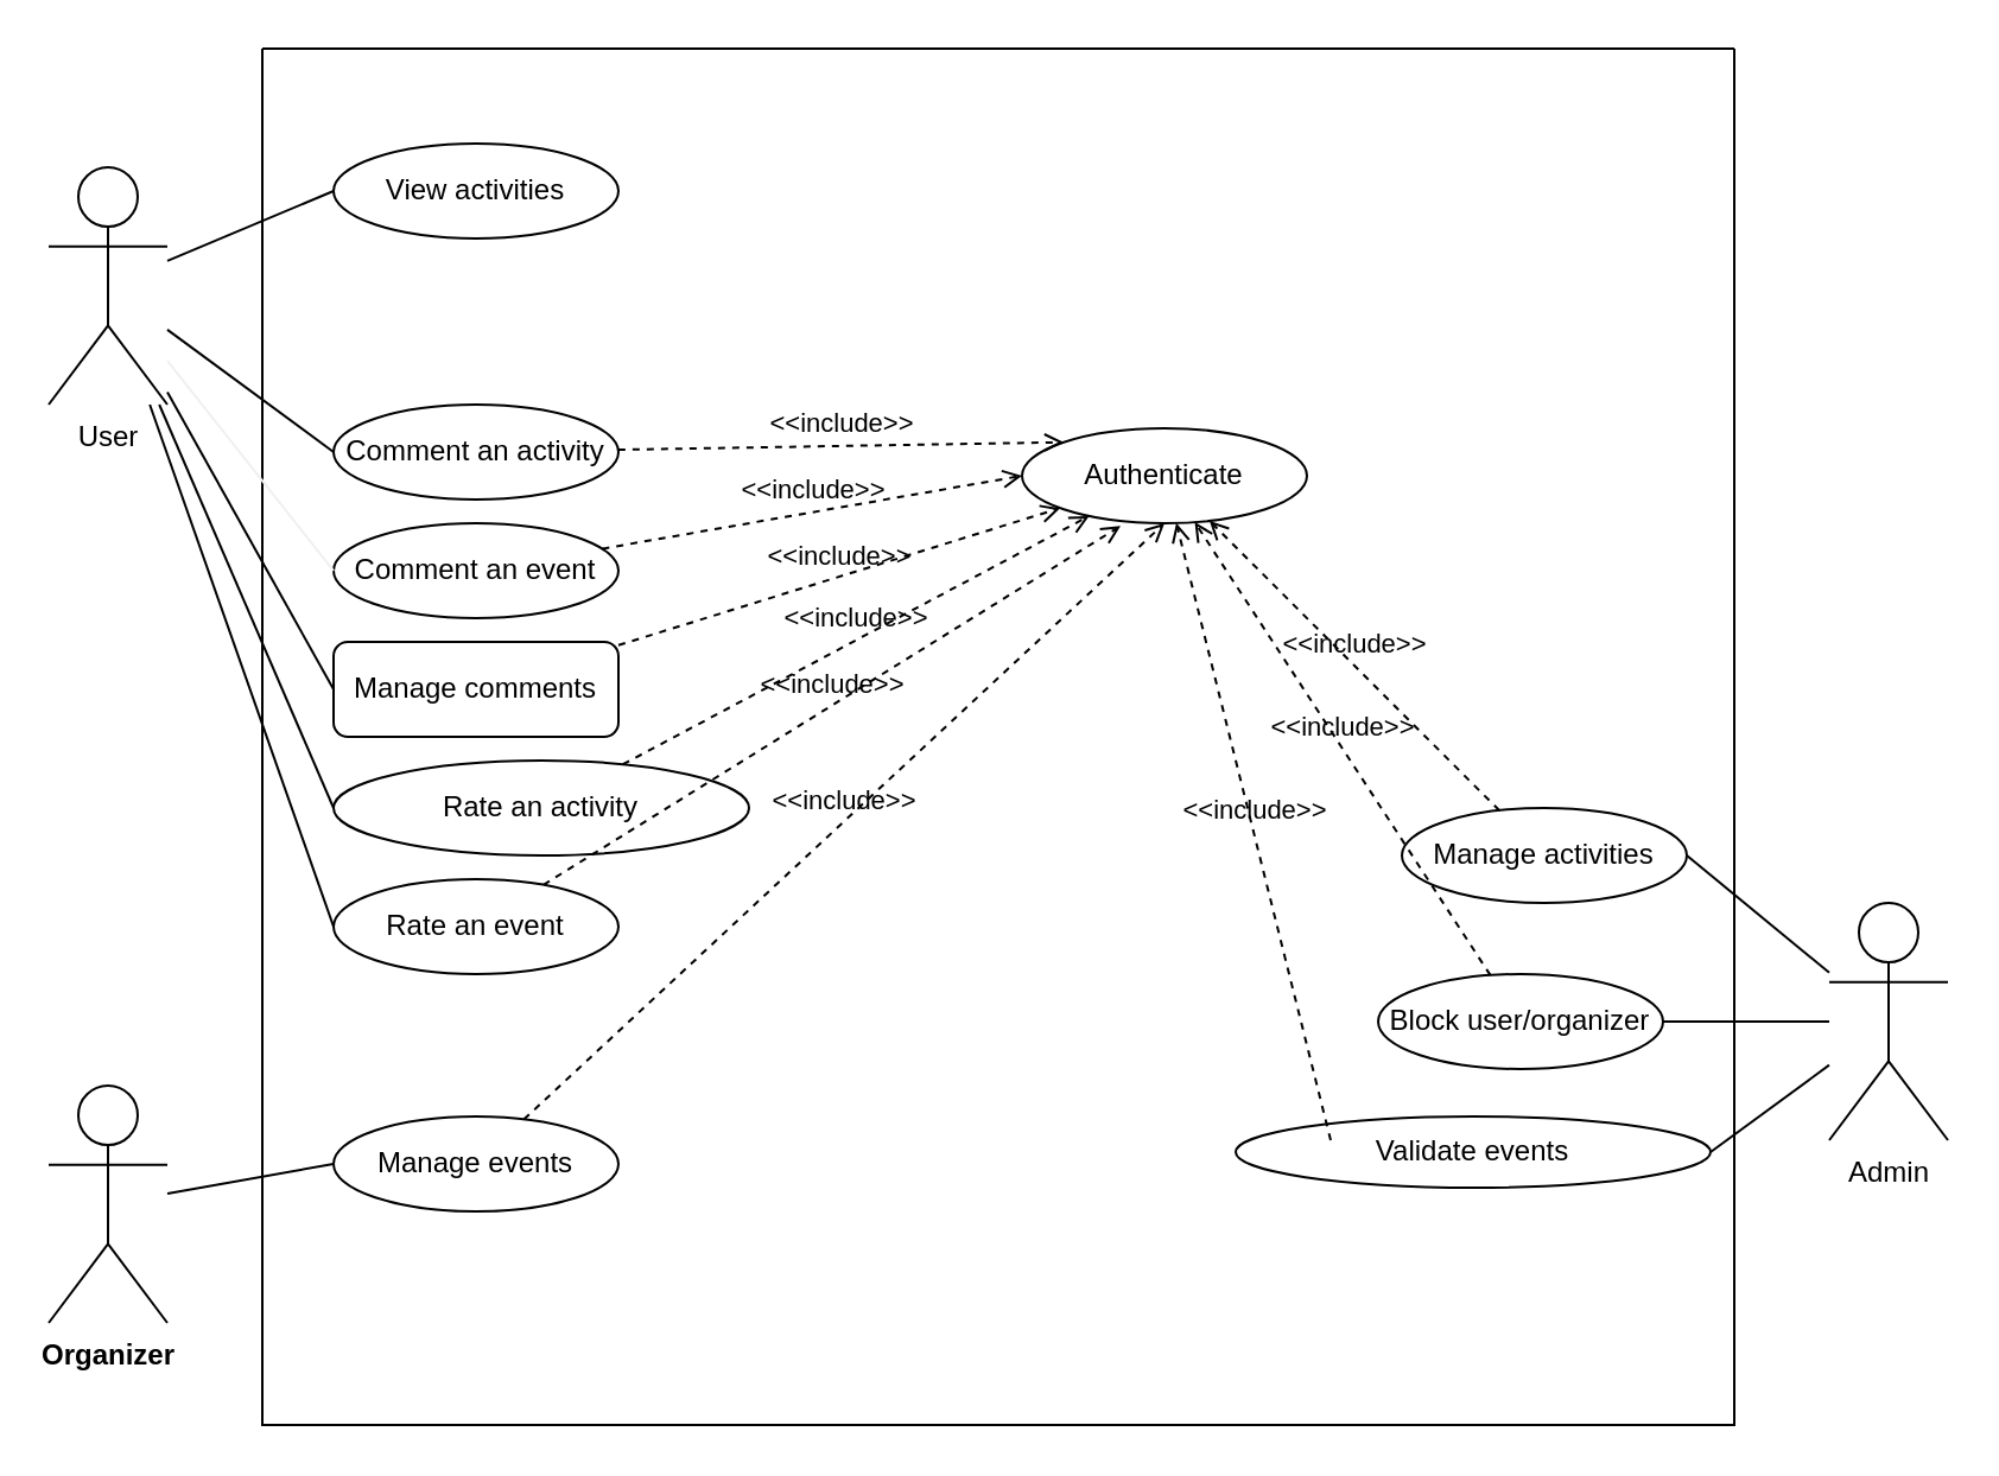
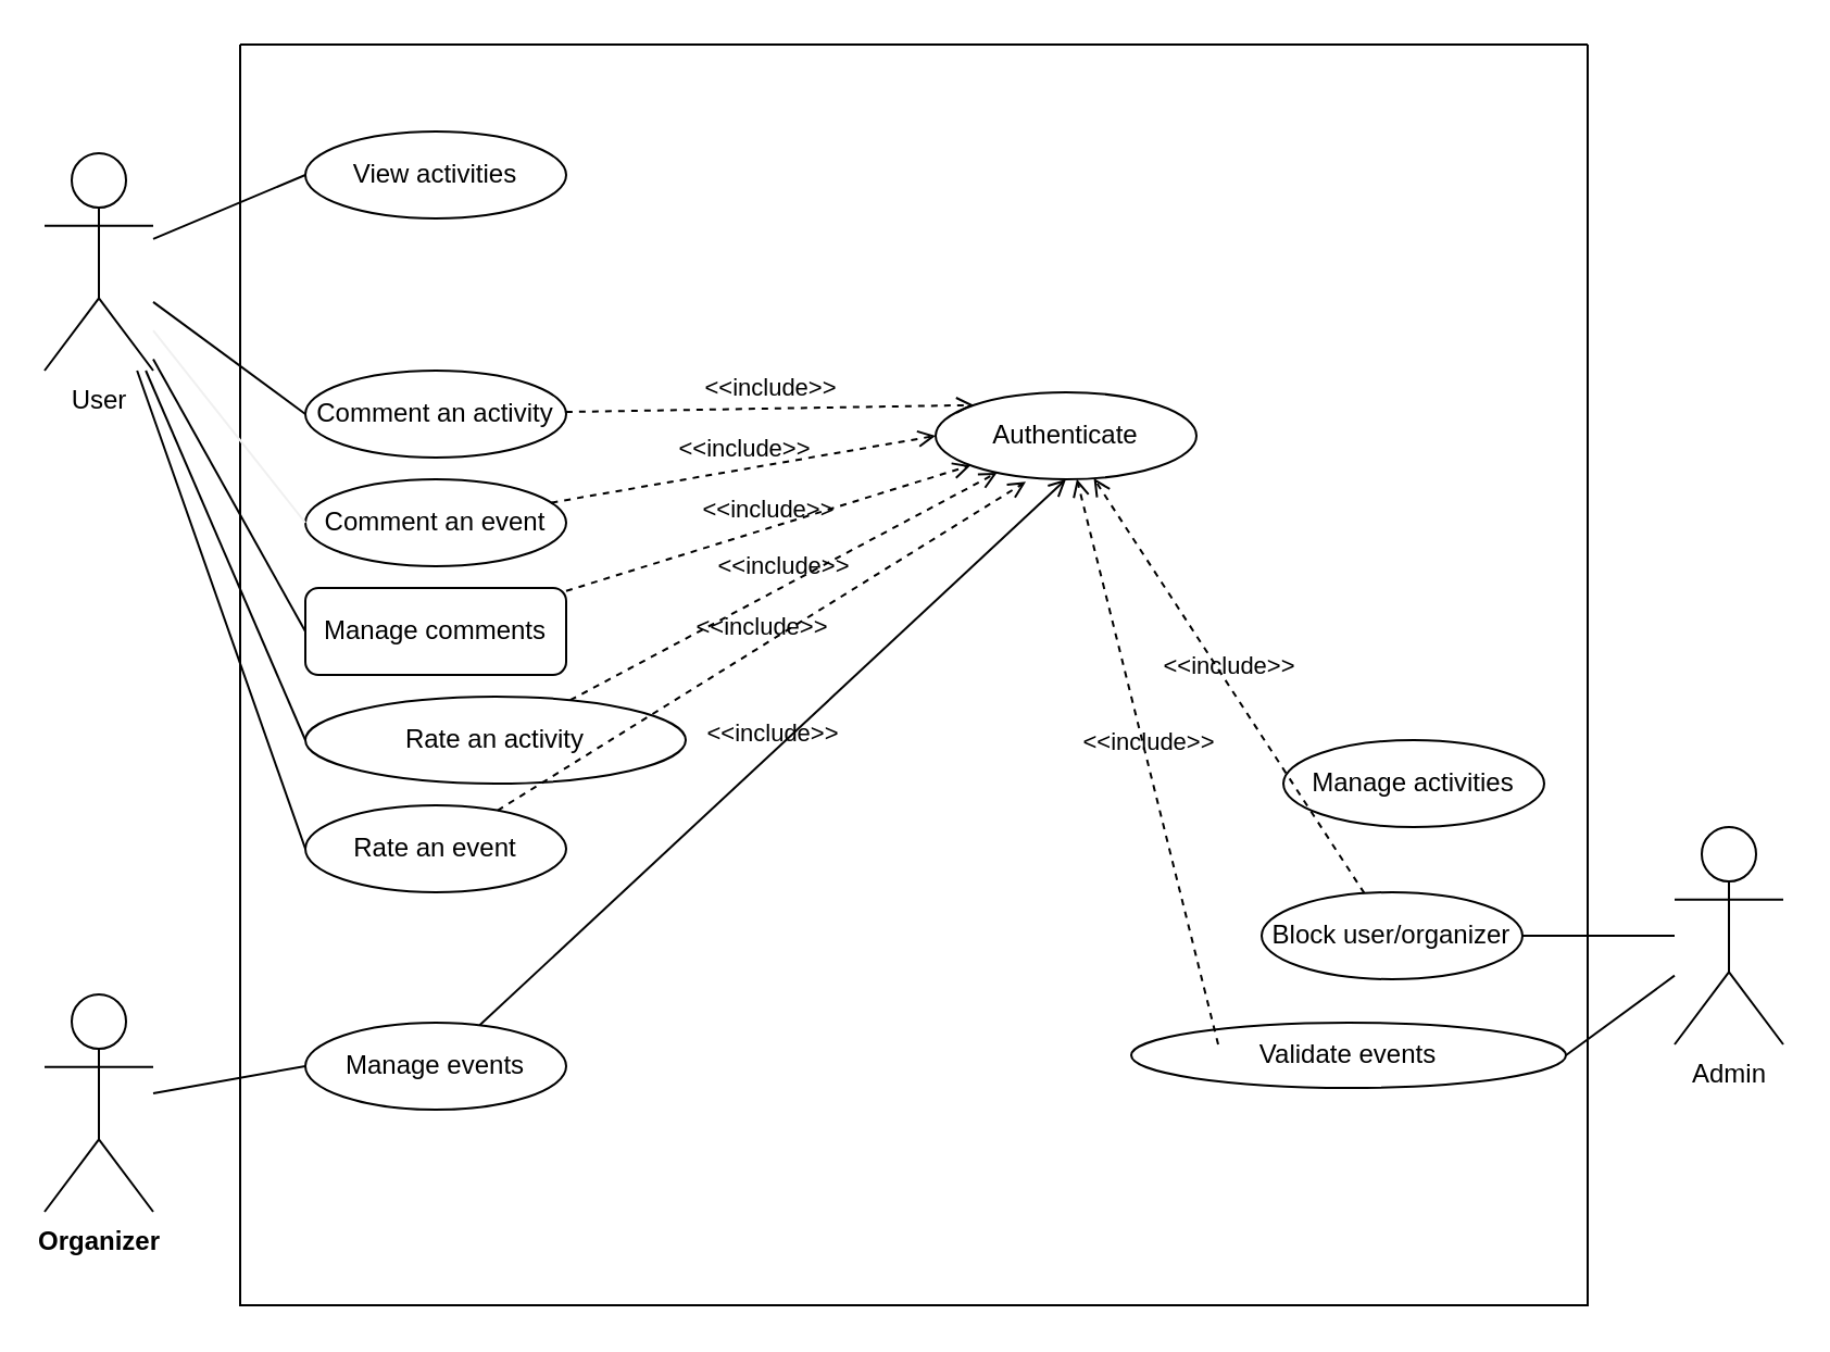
- <mxCell id="20" value="&amp;lt;&amp;lt;include&amp;gt;&amp;gt;" style="html=1;verticalAlign=bottom;labelBackgroundColor=none;endArrow=open;endFill=0;dashed=1;" edge="1" parent="2" source="17" target="9"><mxGeometry width="160" relative="1" as="geometry"><mxPoint x="260" y="190" as="sourcePoint" /><mxPoint x="520" y="250" as="targetPoint" /></mxGeometry></mxCell>
- <mxCell id="16" value="&amp;lt;&amp;lt;include&amp;gt;&amp;gt;" style="html=1;verticalAlign=bottom;labelBackgroundColor=none;endArrow=open;endFill=0;dashed=1;entryX=0.5;entryY=1;entryDx=0;entryDy=0;" edge="1" parent="2" source="15" target="9"><mxGeometry width="160" relative="1" as="geometry"><mxPoint x="20" y="440" as="sourcePoint" /><mxPoint x="440" y="500" as="targetPoint" /></mxGeometry></mxCell>
+ <mxCell id="16" value="&amp;lt;&amp;lt;include&amp;gt;&amp;gt;" style="html=1;verticalAlign=bottom;labelBackgroundColor=none;endArrow=open;endFill=0;dashed=0;entryX=0.5;entryY=1;entryDx=0;entryDy=0;" edge="1" parent="2" source="15" target="9"><mxGeometry width="160" relative="1" as="geometry"><mxPoint x="20" y="440" as="sourcePoint" /><mxPoint x="440" y="500" as="targetPoint" /></mxGeometry></mxCell>
- <mxCell id="33" value="" style="endArrow=none;html=1;entryX=1;entryY=0.5;entryDx=0;entryDy=0;" edge="1" parent="1" source="25" target="17"><mxGeometry width="50" height="50" relative="1" as="geometry"><mxPoint x="639.289" y="490" as="sourcePoint" /><mxPoint x="639.289" y="440" as="targetPoint" /></mxGeometry></mxCell>
